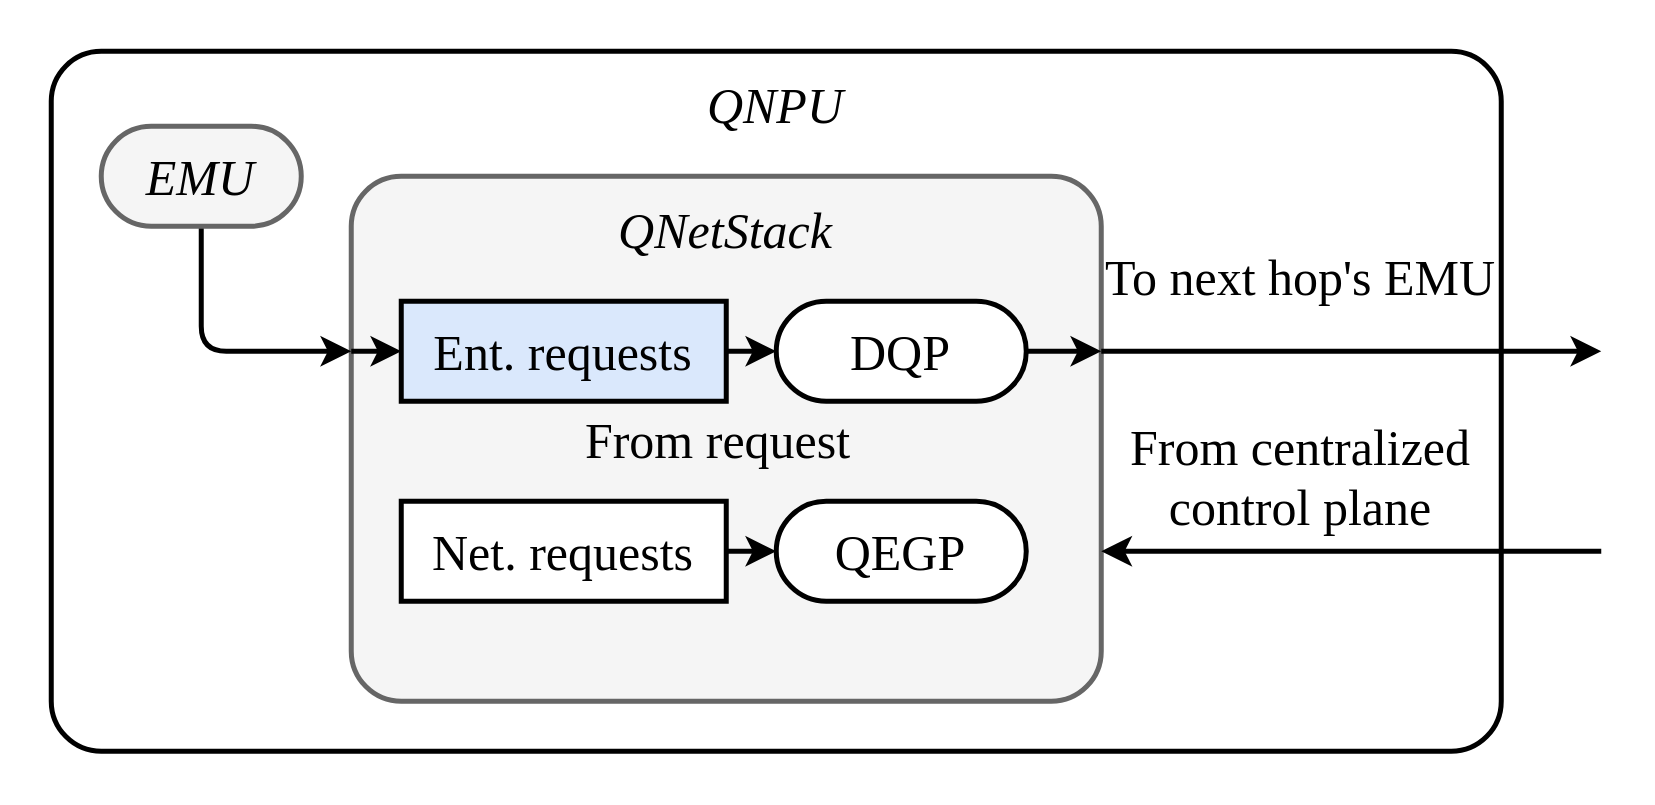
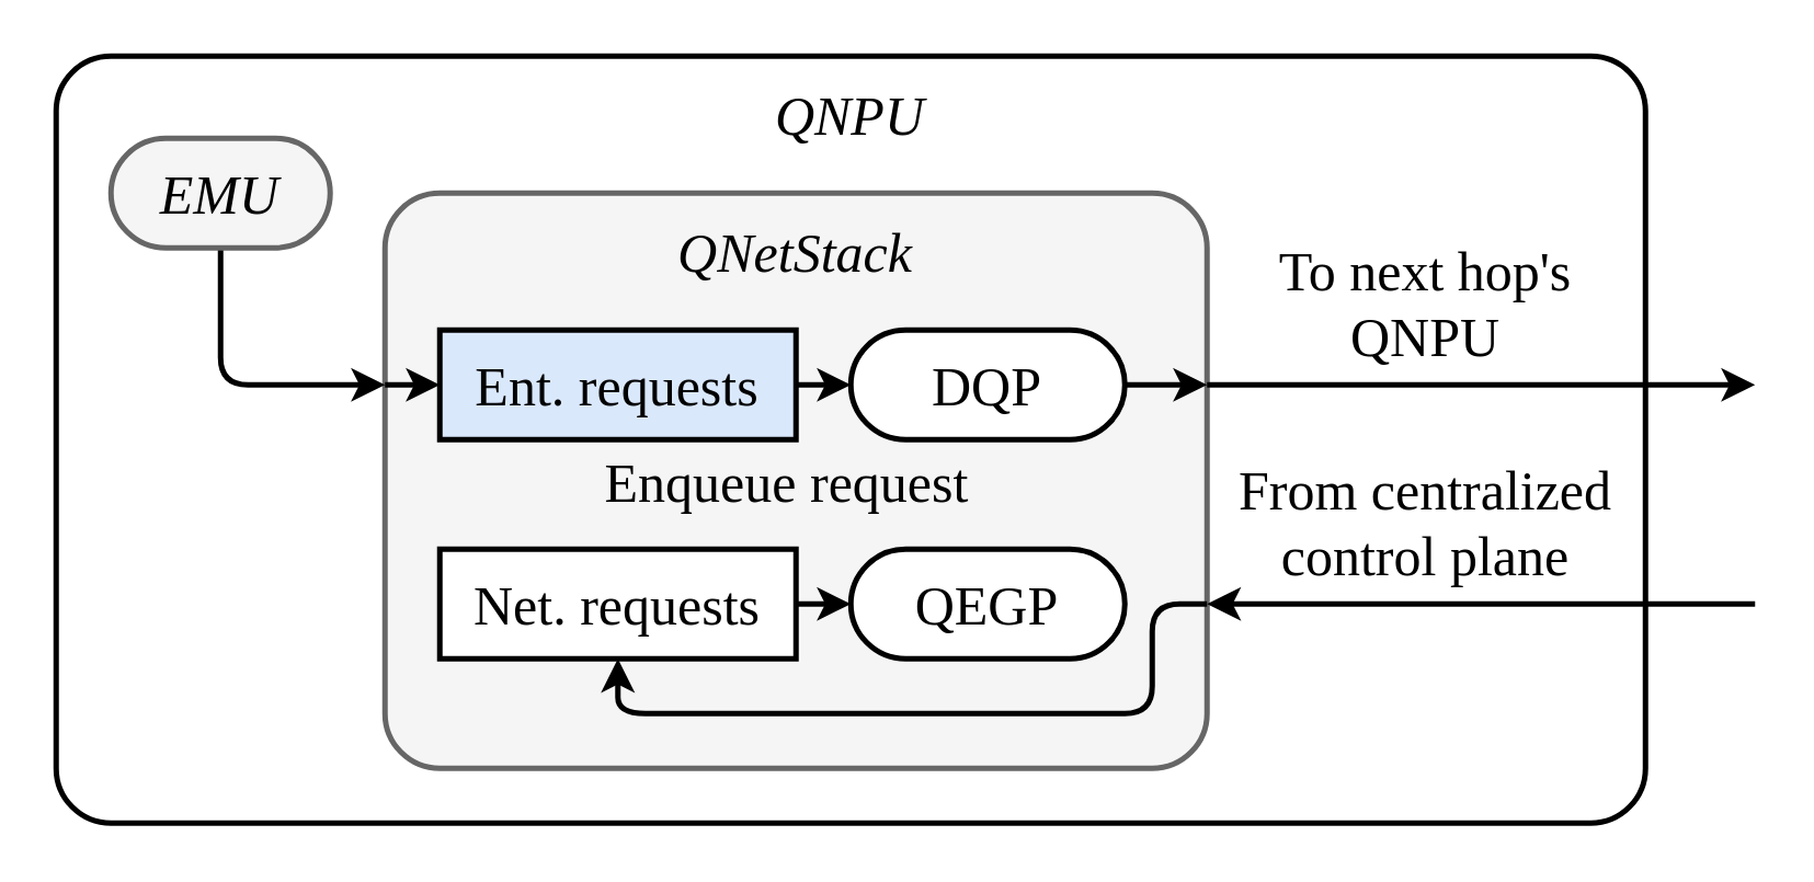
- <mxCell id="18" value="To next hop's EMU" style="text;html=1;strokeColor=none;fillColor=none;align=center;verticalAlign=middle;whiteSpace=wrap;rounded=0;fontSize=20;fontColor=#000000;fontFamily=Times New Roman;spacing=0;" parent="1" vertex="1"><mxGeometry x="440" y="80" width="160" height="60" as="geometry" /></mxCell>
+ <mxCell id="18" value="To next hop's QNPU" style="text;html=1;strokeColor=none;fillColor=none;align=center;verticalAlign=middle;whiteSpace=wrap;rounded=0;fontSize=20;fontColor=#000000;fontFamily=Times New Roman;spacing=0;" parent="1" vertex="1"><mxGeometry x="440" y="80" width="160" height="60" as="geometry" /></mxCell>
- <mxCell id="19" value="From request" style="text;html=1;strokeColor=none;fillColor=none;align=center;verticalAlign=middle;whiteSpace=wrap;rounded=0;fontSize=20;fontColor=#000000;fontFamily=Times New Roman;spacing=0;" vertex="1" parent="1"><mxGeometry x="207" y="150" width="160" height="50" as="geometry" /></mxCell>
+ <mxCell id="19" value="Enqueue request" style="text;html=1;strokeColor=none;fillColor=none;align=center;verticalAlign=middle;whiteSpace=wrap;rounded=0;fontSize=20;fontColor=#000000;fontFamily=Times New Roman;spacing=0;" vertex="1" parent="1"><mxGeometry x="207" y="150" width="160" height="50" as="geometry" /></mxCell>
+ <mxCell id="17" style="edgeStyle=orthogonalEdgeStyle;rounded=1;orthogonalLoop=1;jettySize=auto;html=1;strokeWidth=2;exitX=0;exitY=1;exitDx=0;exitDy=0;entryX=0.5;entryY=1;entryDx=0;entryDy=0;" parent="1" source="15" target="12" edge="1"><mxGeometry relative="1" as="geometry"><mxPoint x="170" y="220" as="targetPoint" /><mxPoint x="140" y="220" as="sourcePoint" /><Array as="points"><mxPoint x="420" y="220" /><mxPoint x="420" y="260" /><mxPoint x="225" y="260" /></Array></mxGeometry></mxCell>
